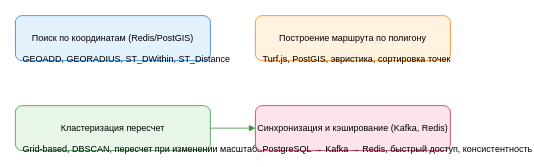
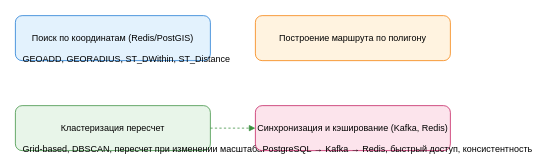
- <mxCell id="5" value="Turf.js, PostGIS, эвристика, сортировка точек" style="text;strokeColor=none;fillColor=none;align=left;verticalAlign=top;spacingLeft=8;spacingTop=4;" vertex="1" parent="4"><mxGeometry y="40" width="260" height="20" as="geometry" /></mxCell>
- <mxCell id="10" style="edgeStyle=orthogonalEdgeStyle;endArrow=block;endFill=1;strokeColor=#388E3C;" edge="1" parent="1" source="6" target="8"><mxGeometry relative="1" as="geometry" /></mxCell>
+ <mxCell id="10" style="edgeStyle=orthogonalEdgeStyle;endArrow=block;endFill=1;strokeColor=#388E3C;dashed=1;" edge="1" parent="1" source="6" target="8"><mxGeometry relative="1" as="geometry" /></mxCell>
